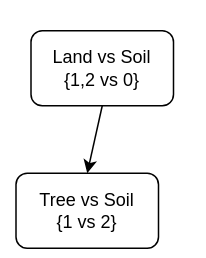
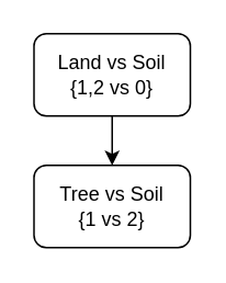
- <mxCell id="4" value="Tree vs Soil&lt;br&gt;{1 vs 2}" style="rounded=1;whiteSpace=wrap;html=1;" parent="1" vertex="1"><mxGeometry x="10" y="115" width="95" height="50" as="geometry" /></mxCell>
+ <mxCell id="4" value="Tree vs Soil&lt;br&gt;{1 vs 2}" style="rounded=1;whiteSpace=wrap;html=1;" parent="1" vertex="1"><mxGeometry x="20" y="100" width="95" height="50" as="geometry" /></mxCell>
